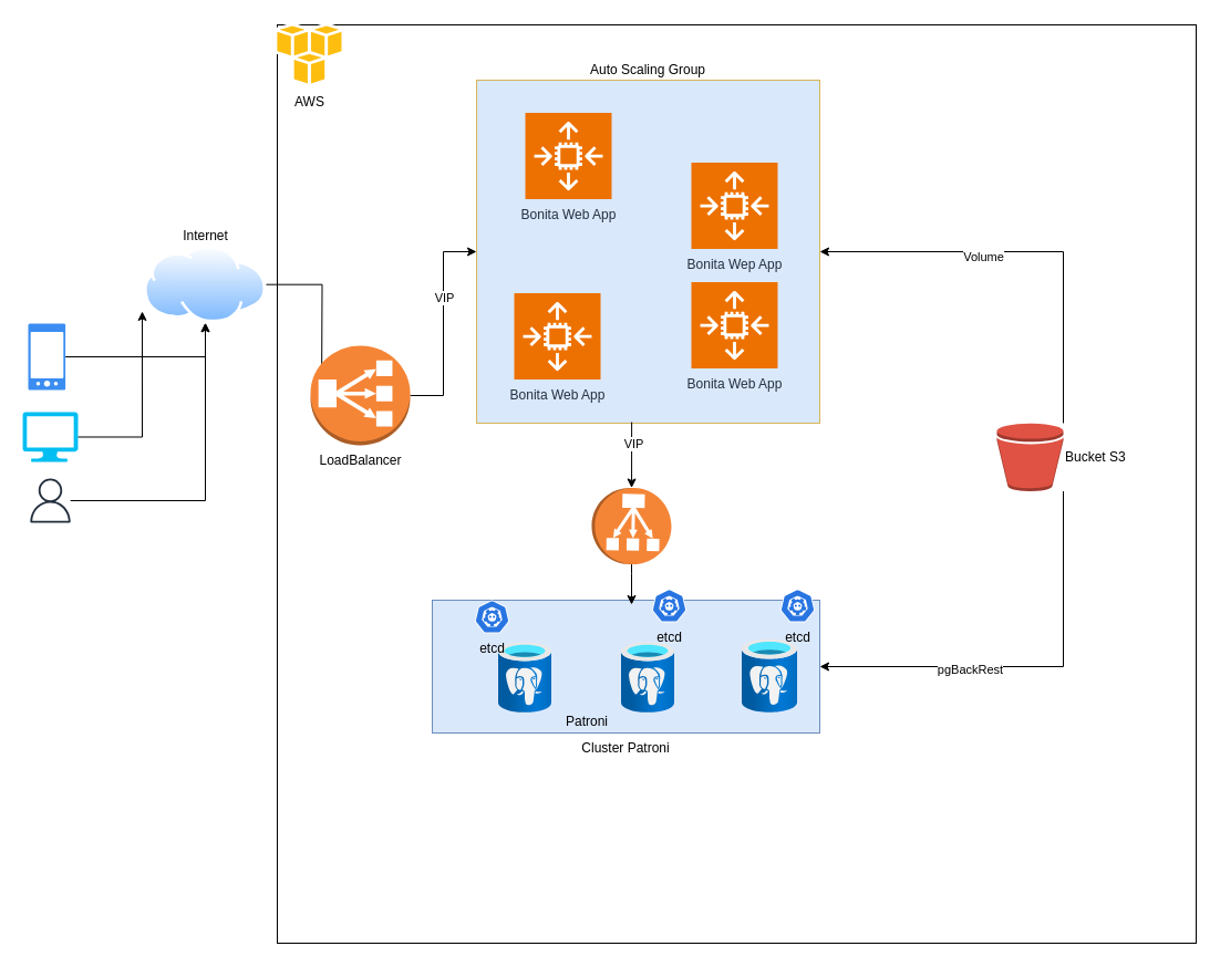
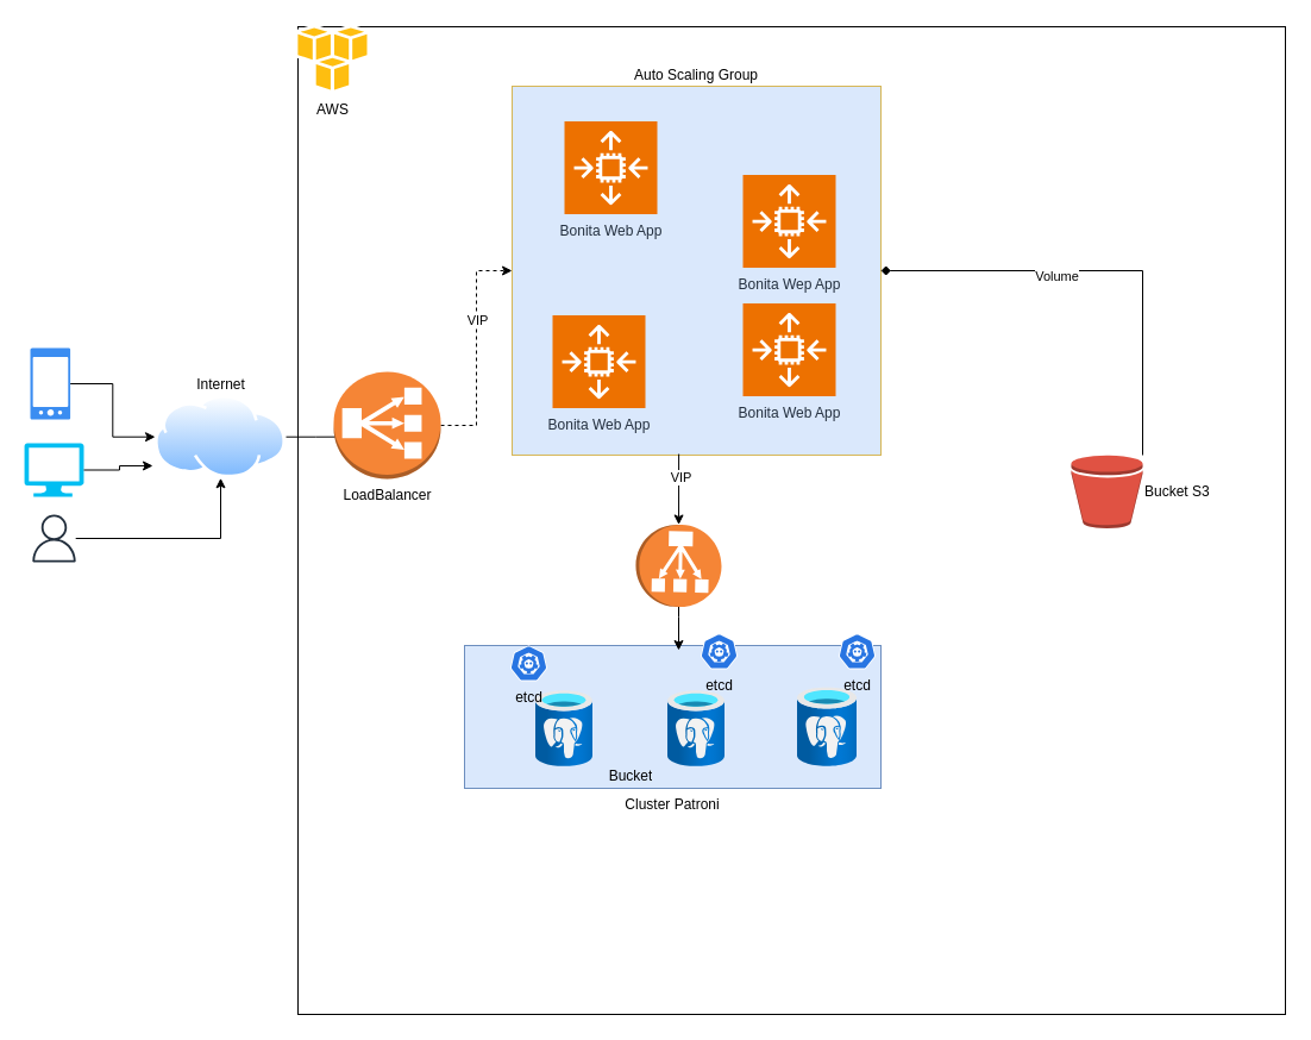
- <mxCell id="29" style="edgeStyle=orthogonalEdgeStyle;rounded=0;orthogonalLoop=1;jettySize=auto;html=1;" parent="1" source="33" target="4" edge="1"><mxGeometry relative="1" as="geometry"><Array as="points"><mxPoint x="960" y="227" /></Array></mxGeometry></mxCell>
+ <mxCell id="29" style="edgeStyle=orthogonalEdgeStyle;rounded=0;orthogonalLoop=1;jettySize=auto;html=1;endArrow=diamond;" parent="1" source="33" target="4" edge="1"><mxGeometry relative="1" as="geometry"><Array as="points"><mxPoint x="960" y="227" /></Array></mxGeometry></mxCell>
- <mxCell id="11" value="Internet" style="image;aspect=fixed;perimeter=ellipsePerimeter;html=1;align=center;shadow=0;dashed=0;spacingTop=3;image=img/lib/active_directory/internet_cloud.svg;labelPosition=center;verticalLabelPosition=top;verticalAlign=bottom;" parent="1" vertex="1"><mxGeometry x="130" y="222" width="110" height="69.3" as="geometry" /></mxCell>
+ <mxCell id="11" value="Internet" style="image;aspect=fixed;perimeter=ellipsePerimeter;html=1;align=center;shadow=0;dashed=0;spacingTop=3;image=img/lib/active_directory/internet_cloud.svg;labelPosition=center;verticalLabelPosition=top;verticalAlign=bottom;" parent="1" vertex="1"><mxGeometry x="130" y="332" width="110" height="69.3" as="geometry" /></mxCell>
- <mxCell id="20" style="edgeStyle=orthogonalEdgeStyle;rounded=0;orthogonalLoop=1;jettySize=auto;html=1;" parent="1" source="22" target="4" edge="1"><mxGeometry relative="1" as="geometry" /></mxCell>
+ <mxCell id="20" style="edgeStyle=orthogonalEdgeStyle;rounded=0;orthogonalLoop=1;jettySize=auto;html=1;dashed=1;" parent="1" source="22" target="4" edge="1"><mxGeometry relative="1" as="geometry" /></mxCell>
- <mxCell id="31" style="edgeStyle=orthogonalEdgeStyle;rounded=0;orthogonalLoop=1;jettySize=auto;html=1;entryX=1;entryY=0.5;entryDx=0;entryDy=0;" parent="1" source="33" target="3" edge="1"><mxGeometry relative="1" as="geometry"><Array as="points"><mxPoint x="960" y="602" /></Array></mxGeometry></mxCell>
- <mxCell id="32" value="pgBackRest" style="edgeLabel;html=1;align=center;verticalAlign=middle;resizable=0;points=[];" vertex="1" connectable="0" parent="31"><mxGeometry x="0.287" y="2" relative="1" as="geometry"><mxPoint x="1" as="offset" /></mxGeometry></mxCell>
- <mxCell id="28" value="Patroni" style="text;html=1;strokeColor=none;fillColor=none;align=center;verticalAlign=middle;whiteSpace=wrap;overflow=hidden;" parent="1" vertex="1"><mxGeometry x="490" y="642" width="80" height="20" as="geometry" /></mxCell>
+ <mxCell id="28" value="Bucket" style="text;html=1;strokeColor=none;fillColor=none;align=center;verticalAlign=middle;whiteSpace=wrap;overflow=hidden;" parent="1" vertex="1"><mxGeometry x="490" y="642" width="80" height="20" as="geometry" /></mxCell>
